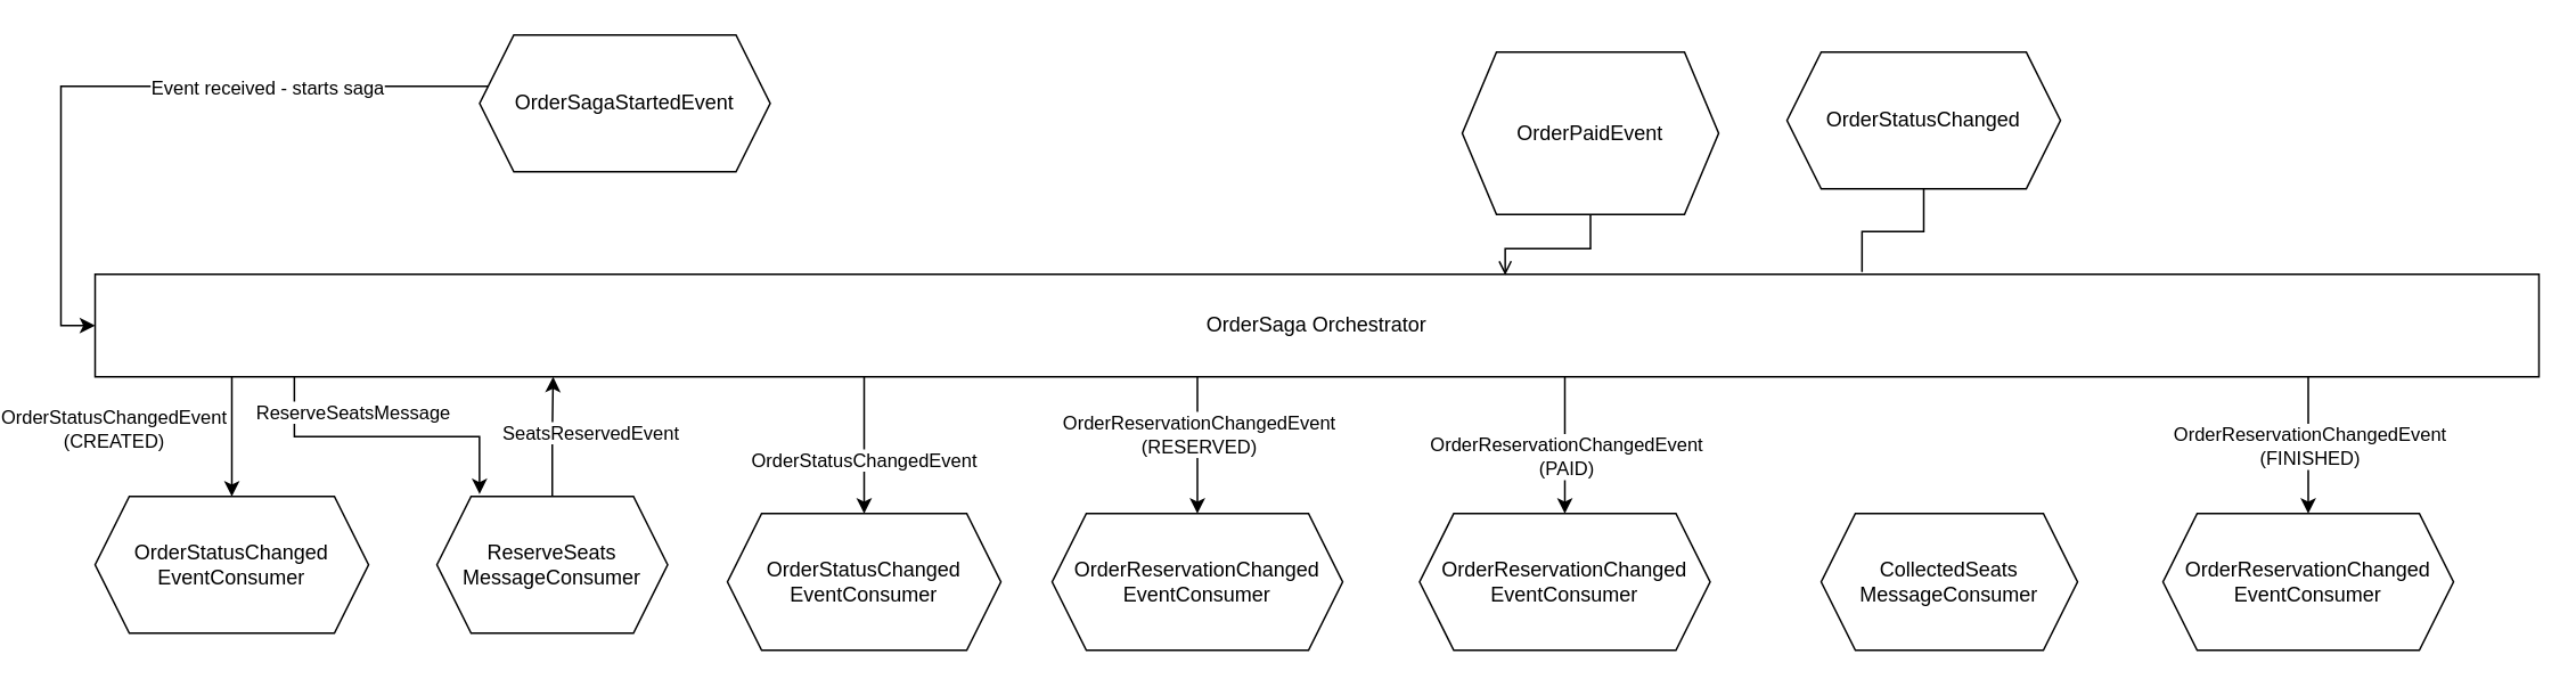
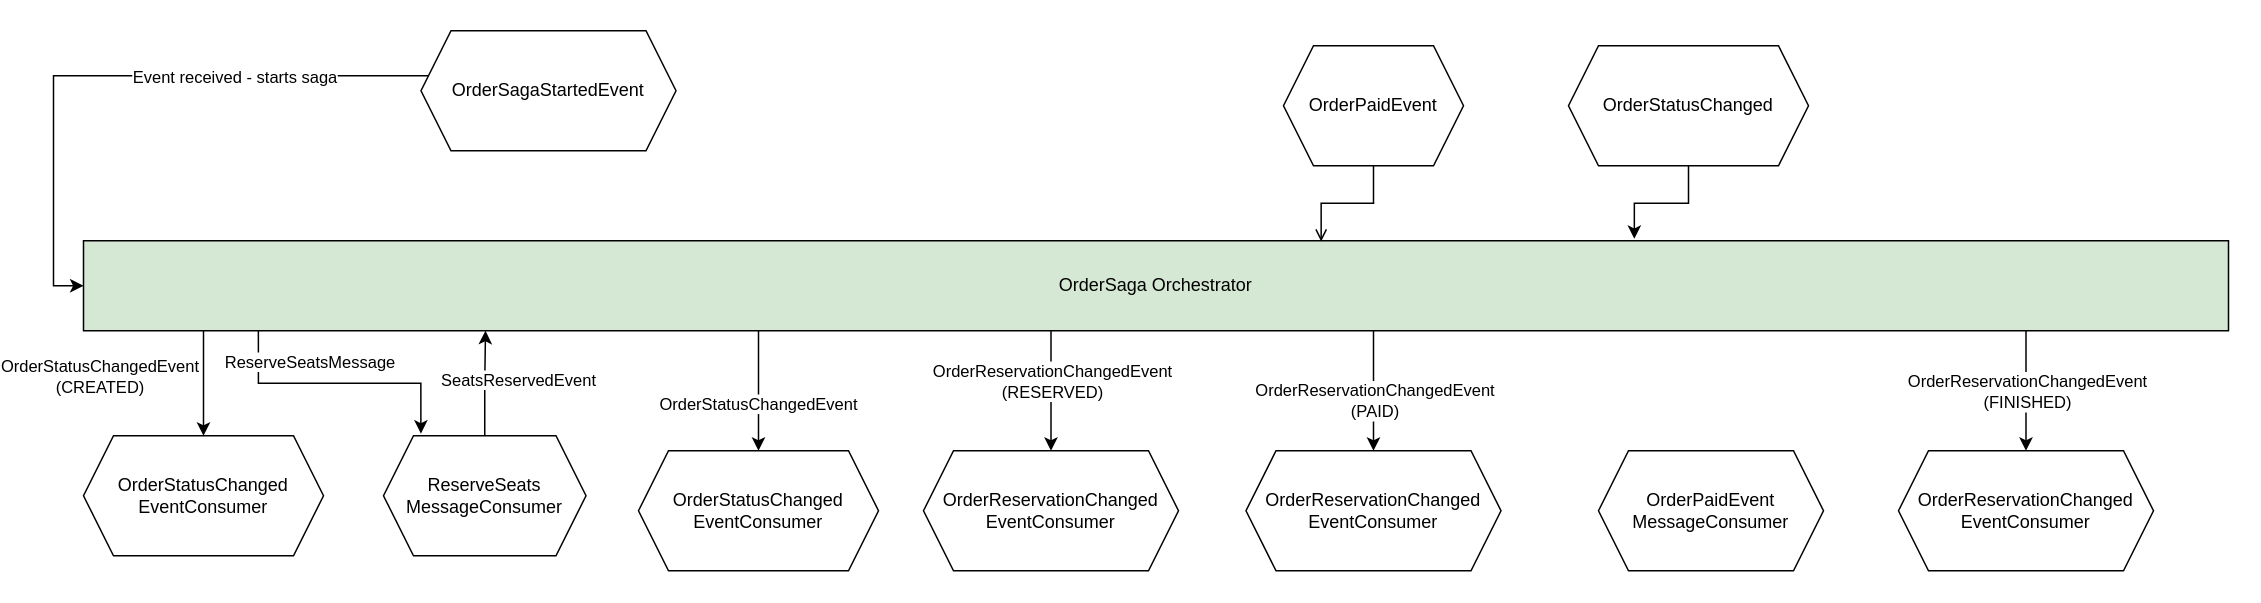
- <mxCell id="24" value="OrderPaidEvent" style="shape=hexagon;perimeter=hexagonPerimeter2;whiteSpace=wrap;html=1;fixedSize=1;" parent="1" vertex="1"><mxGeometry x="840" y="30" width="150" height="95" as="geometry" /></mxCell>
+ <mxCell id="24" value="OrderPaidEvent" style="shape=hexagon;perimeter=hexagonPerimeter2;whiteSpace=wrap;html=1;fixedSize=1;" parent="1" vertex="1"><mxGeometry x="840" y="30" width="120" height="80" as="geometry" /></mxCell>
- <mxCell id="26" style="edgeStyle=orthogonalEdgeStyle;rounded=0;orthogonalLoop=1;jettySize=auto;html=1;entryX=0.723;entryY=-0.021;entryDx=0;entryDy=0;entryPerimeter=0;endArrow=none;" parent="1" source="27" target="13" edge="1"><mxGeometry relative="1" as="geometry" /></mxCell>
+ <mxCell id="26" style="edgeStyle=orthogonalEdgeStyle;rounded=0;orthogonalLoop=1;jettySize=auto;html=1;entryX=0.723;entryY=-0.021;entryDx=0;entryDy=0;entryPerimeter=0;" parent="1" source="27" target="13" edge="1"><mxGeometry relative="1" as="geometry" /></mxCell>
- <mxCell id="13" value="OrderSaga Orchestrator" style="rounded=0;whiteSpace=wrap;html=1;" parent="1" vertex="1"><mxGeometry x="40" y="160" width="1430" height="60" as="geometry" /></mxCell>
+ <mxCell id="13" value="OrderSaga Orchestrator" style="rounded=0;whiteSpace=wrap;html=1;fillColor=#d5e8d4;" parent="1" vertex="1"><mxGeometry x="40" y="160" width="1430" height="60" as="geometry" /></mxCell>
- <mxCell id="28" value="CollectedSeats&lt;br&gt;MessageConsumer" style="shape=hexagon;perimeter=hexagonPerimeter2;whiteSpace=wrap;html=1;fixedSize=1;" parent="1" vertex="1"><mxGeometry x="1050" y="300" width="150" height="80" as="geometry" /></mxCell>
+ <mxCell id="28" value="OrderPaidEvent&lt;br&gt;MessageConsumer" style="shape=hexagon;perimeter=hexagonPerimeter2;whiteSpace=wrap;html=1;fixedSize=1;" parent="1" vertex="1"><mxGeometry x="1050" y="300" width="150" height="80" as="geometry" /></mxCell>
